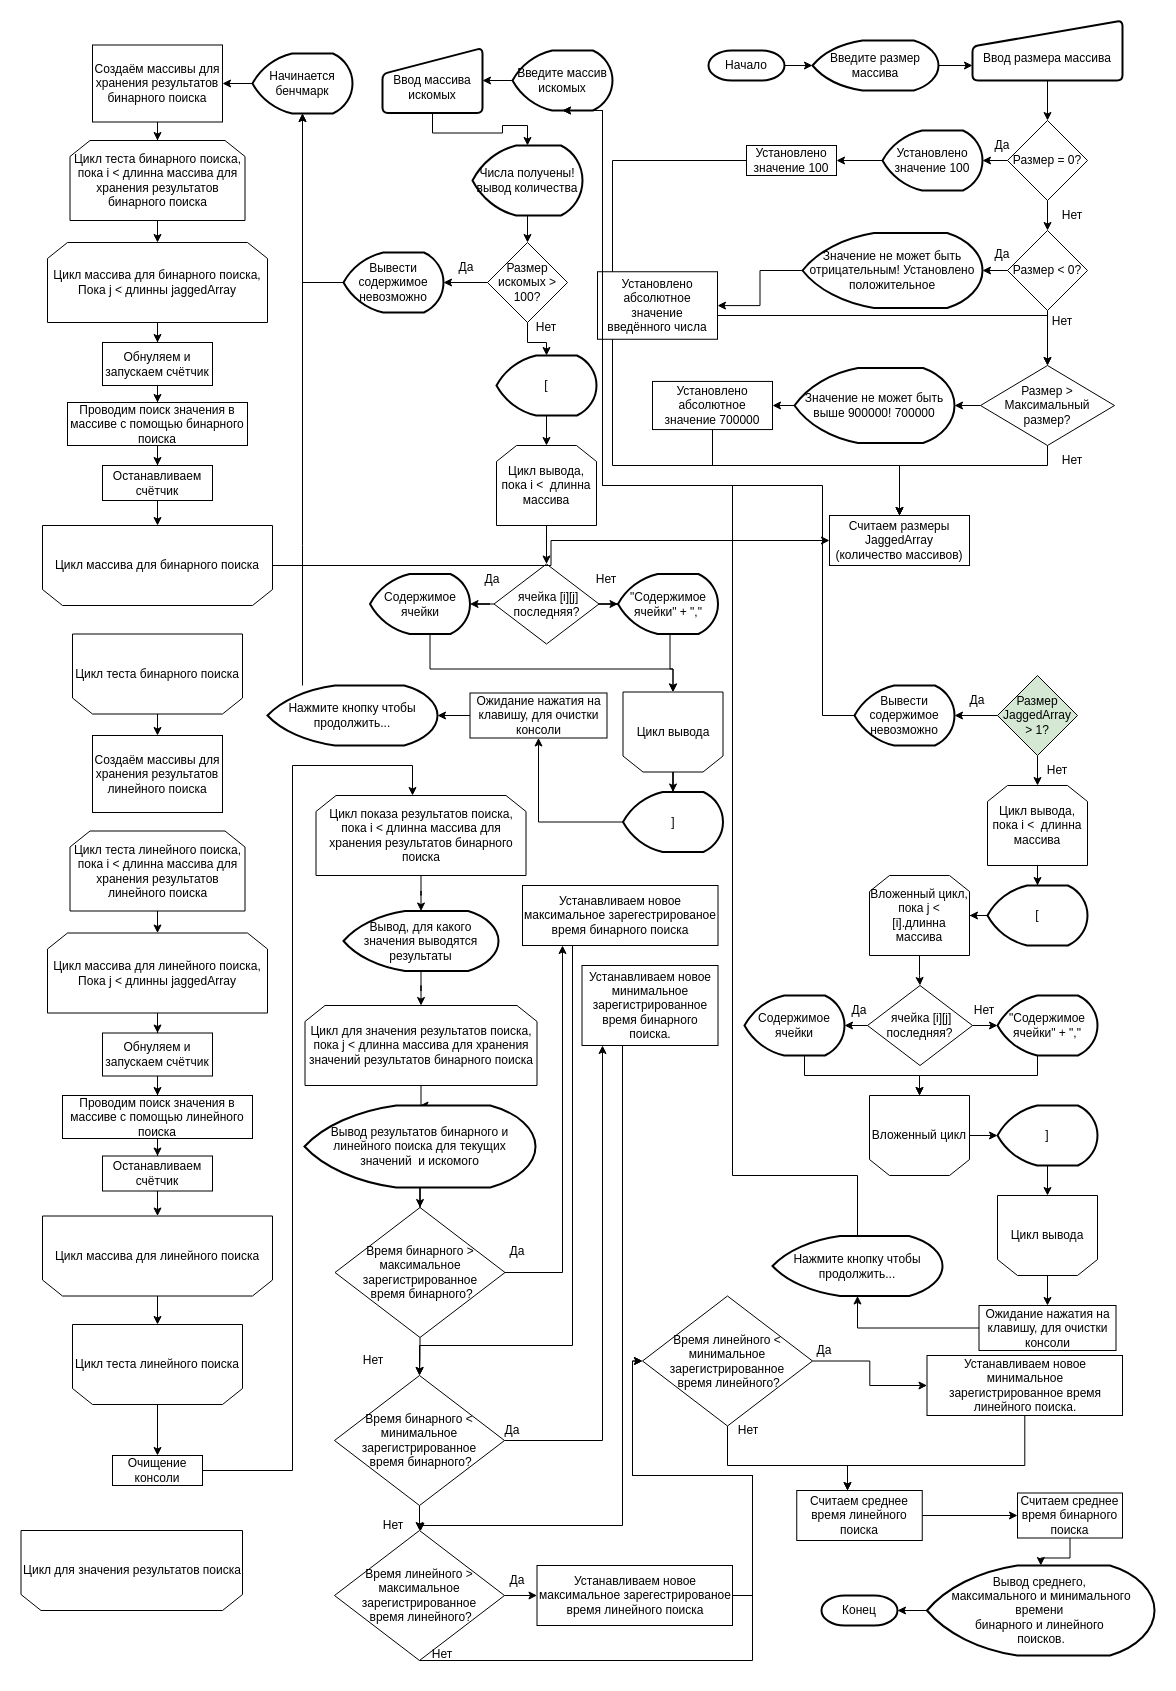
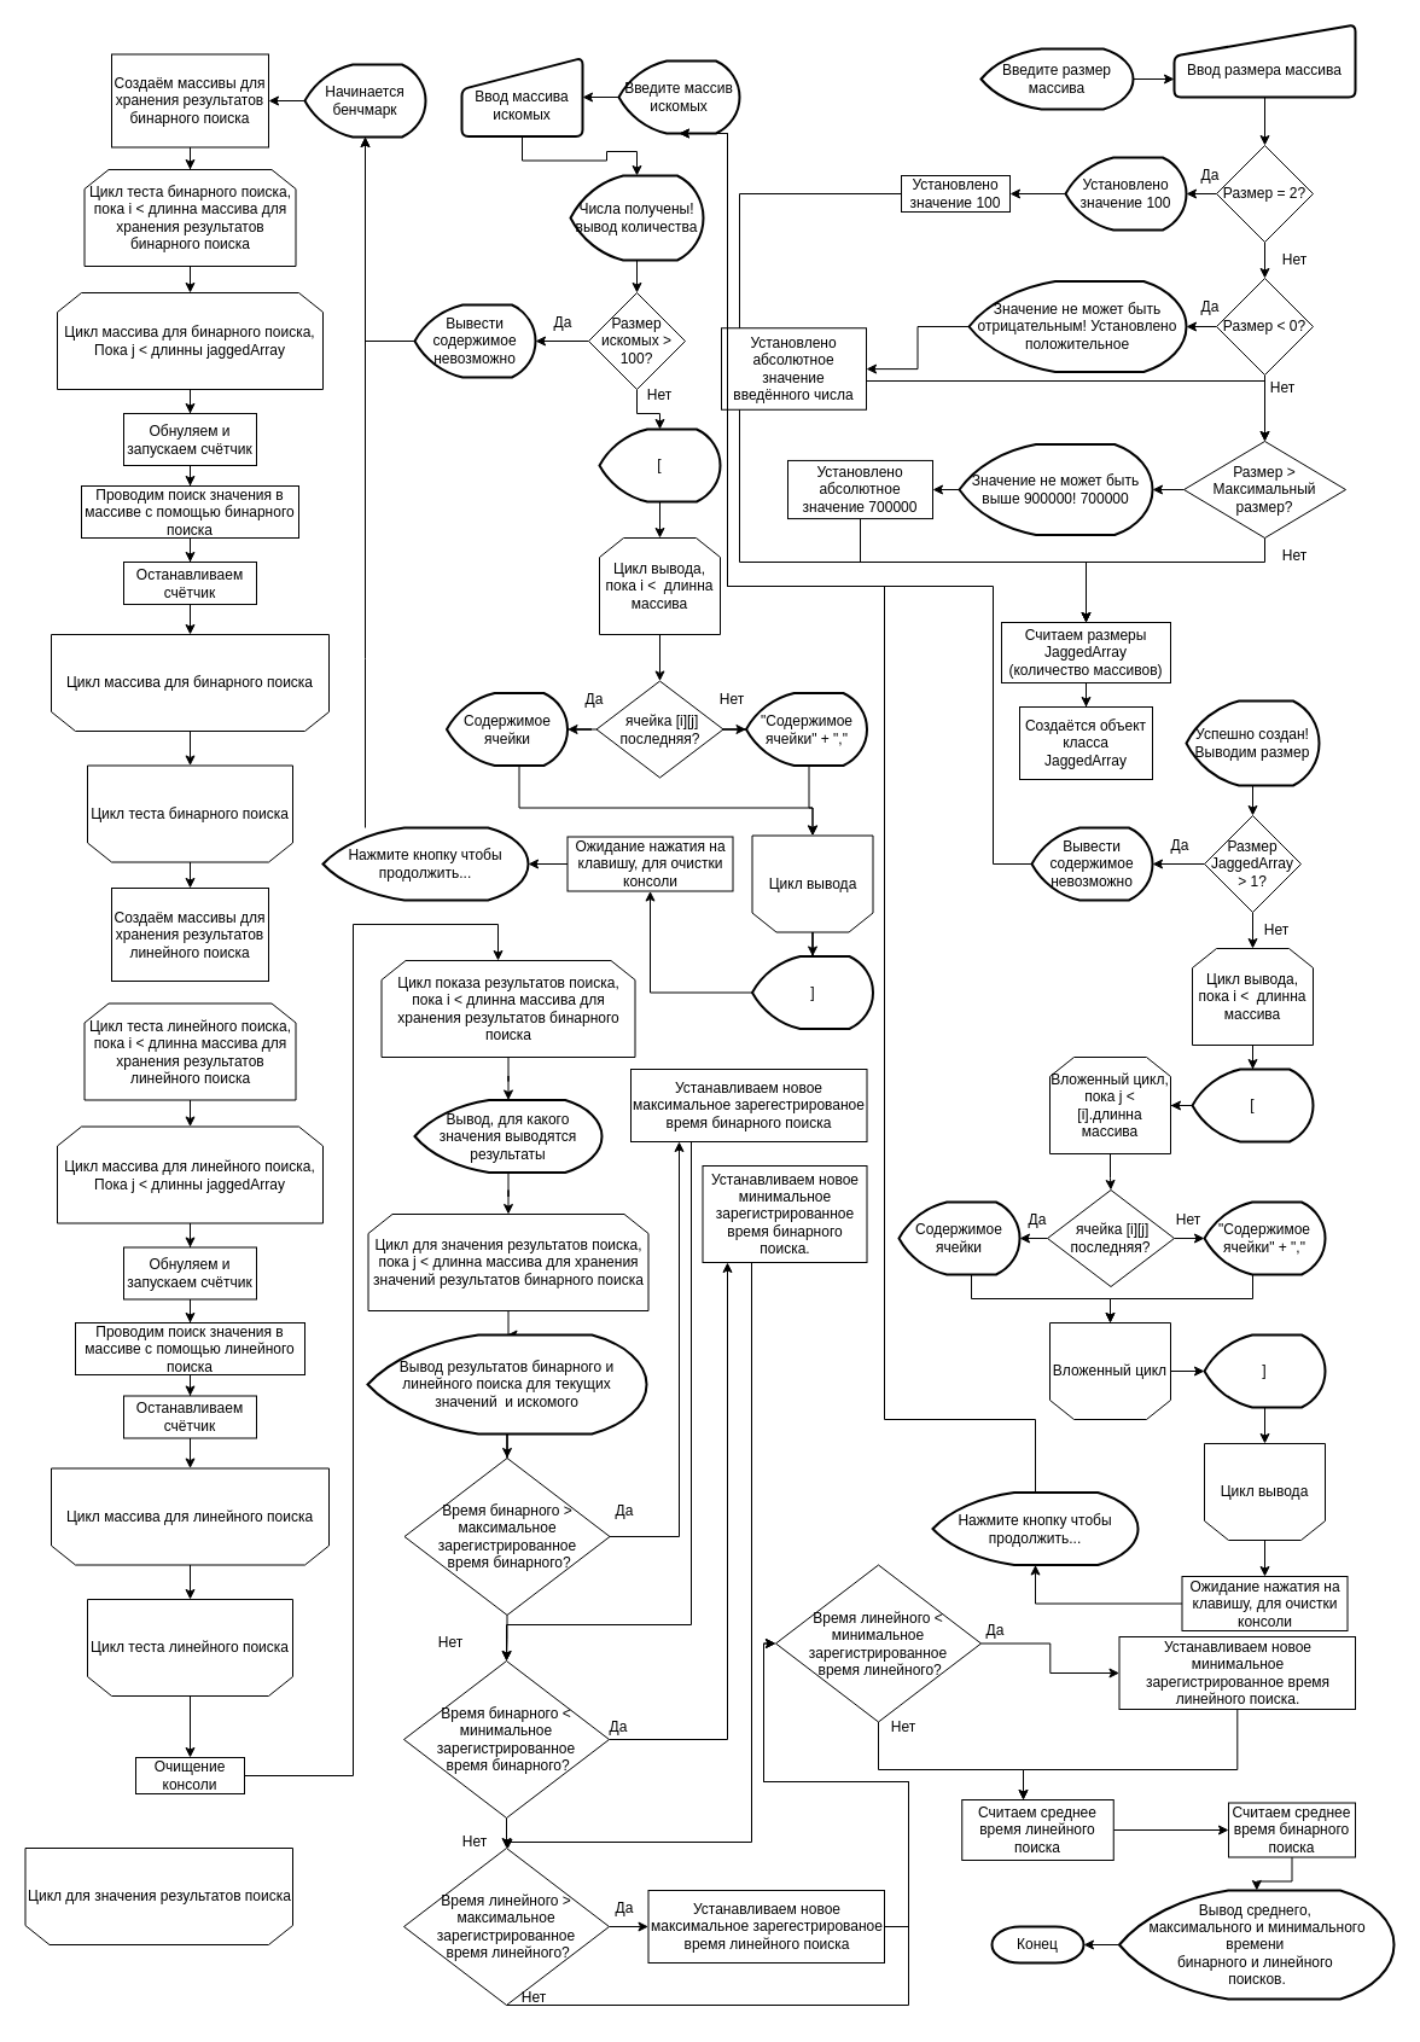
- <mxCell id="3" value="Начало" style="strokeWidth=2;html=1;shape=mxgraph.flowchart.terminator;whiteSpace=wrap;" vertex="1" parent="1"><mxGeometry x="708" y="50" width="76" height="30" as="geometry" /></mxCell>
- <mxCell id="2" value="" style="edgeStyle=orthogonalEdgeStyle;rounded=0;orthogonalLoop=1;jettySize=auto;html=1;" edge="1" parent="1" source="3" target="5"><mxGeometry relative="1" as="geometry" /></mxCell>
- <mxCell id="11" value="Размер = 0?" style="rhombus;whiteSpace=wrap;html=1;rounded=0;" vertex="1" parent="1"><mxGeometry x="1007" y="120" width="80" height="80" as="geometry" /></mxCell>
+ <mxCell id="11" value="Размер = 2?" style="rhombus;whiteSpace=wrap;html=1;rounded=0;" vertex="1" parent="1"><mxGeometry x="1007" y="120" width="80" height="80" as="geometry" /></mxCell>
- <mxCell id="115" value="" style="edgeStyle=orthogonalEdgeStyle;rounded=0;orthogonalLoop=1;jettySize=auto;html=1;" edge="1" parent="1" source="116" target="36"><mxGeometry relative="1" as="geometry" /></mxCell>
+ <mxCell id="115" value="" style="edgeStyle=orthogonalEdgeStyle;rounded=0;orthogonalLoop=1;jettySize=auto;html=1;" edge="1" parent="1" source="116" target="106"><mxGeometry relative="1" as="geometry" /></mxCell>
+ <mxCell id="35" value="" style="edgeStyle=orthogonalEdgeStyle;rounded=0;orthogonalLoop=1;jettySize=auto;html=1;" edge="1" parent="1" source="36" target="8"><mxGeometry relative="1" as="geometry" /></mxCell>
+ <mxCell id="8" value="Создаётся объект класса JaggedArray" style="rounded=0;whiteSpace=wrap;html=1;" vertex="1" parent="1"><mxGeometry x="844" y="585" width="110" height="60" as="geometry" /></mxCell>
+ <mxCell id="38" value="Успешно создан! Выводим размер" style="strokeWidth=2;html=1;shape=mxgraph.flowchart.display;whiteSpace=wrap;" vertex="1" parent="1"><mxGeometry x="982" y="580" width="110" height="70" as="geometry" /></mxCell>
+ <mxCell id="37" value="" style="edgeStyle=orthogonalEdgeStyle;rounded=0;orthogonalLoop=1;jettySize=auto;html=1;" edge="1" parent="1" source="38" target="41"><mxGeometry relative="1" as="geometry" /></mxCell>
- <mxCell id="41" value="Размер JaggedArray &amp;gt; 1?" style="rhombus;whiteSpace=wrap;html=1;rounded=0;fillColor=#d5e8d4;" vertex="1" parent="1"><mxGeometry x="997" y="675" width="80" height="80" as="geometry" /></mxCell>
+ <mxCell id="41" value="Размер JaggedArray &amp;gt; 1?" style="rhombus;whiteSpace=wrap;html=1;rounded=0;" vertex="1" parent="1"><mxGeometry x="997" y="675" width="80" height="80" as="geometry" /></mxCell>
